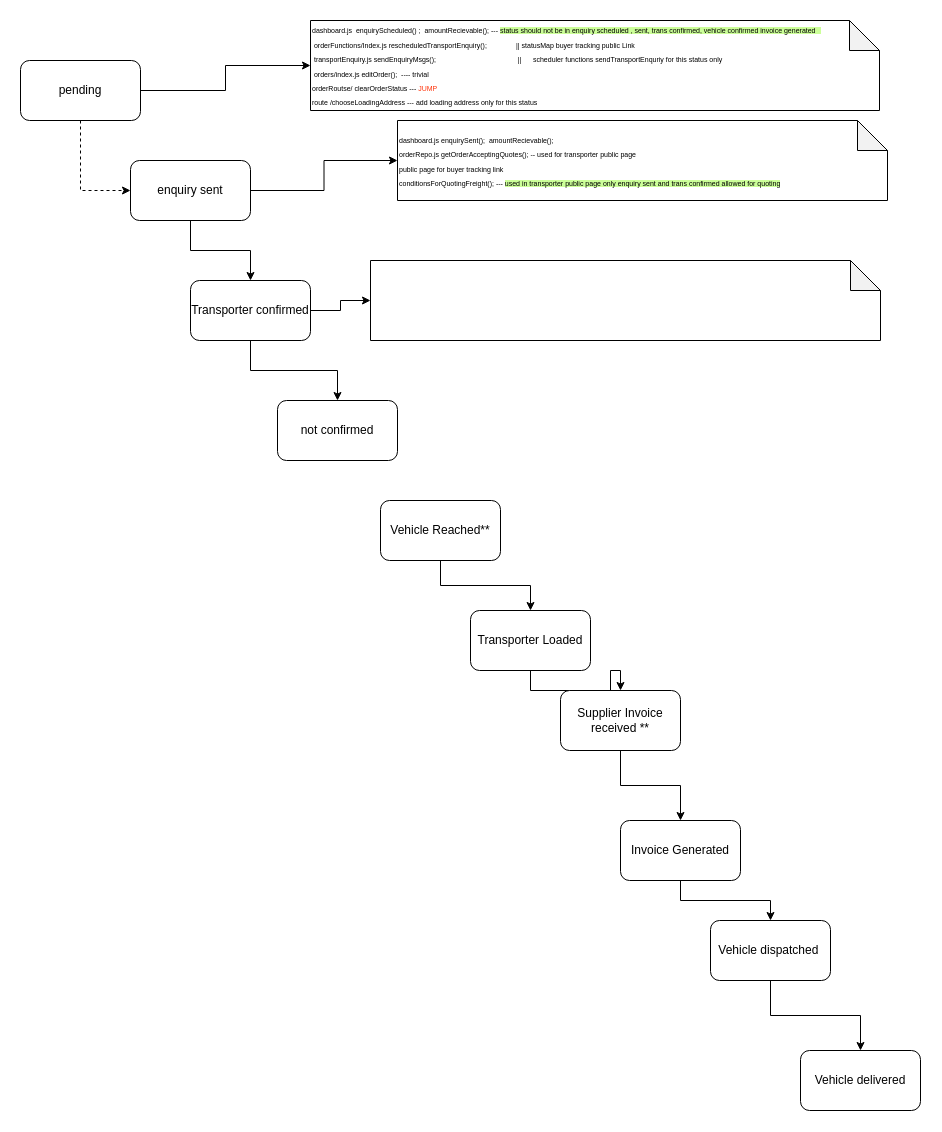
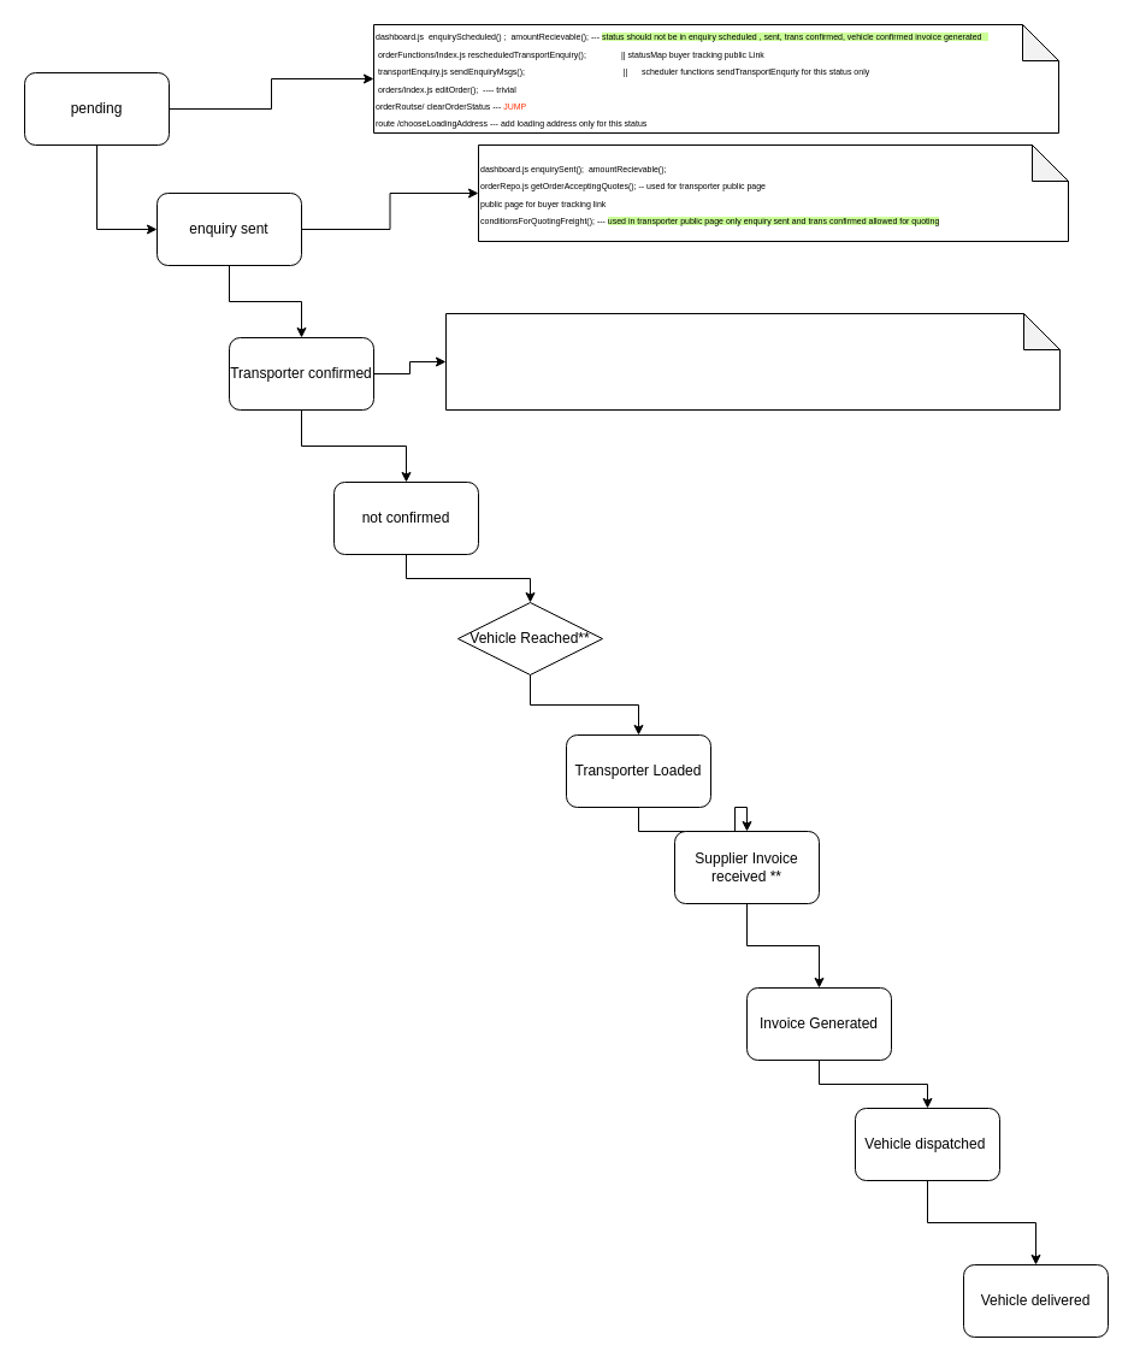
- <mxCell id="2" style="edgeStyle=orthogonalEdgeStyle;rounded=0;orthogonalLoop=1;jettySize=auto;html=1;entryX=0;entryY=0.5;entryDx=0;entryDy=0;dashed=1;" parent="1" source="4" target="7" edge="1"><mxGeometry relative="1" as="geometry" /></mxCell>
+ <mxCell id="2" style="edgeStyle=orthogonalEdgeStyle;rounded=0;orthogonalLoop=1;jettySize=auto;html=1;entryX=0;entryY=0.5;entryDx=0;entryDy=0;" parent="1" source="4" target="7" edge="1"><mxGeometry relative="1" as="geometry" /></mxCell>
+ <mxCell id="11" style="edgeStyle=orthogonalEdgeStyle;rounded=0;orthogonalLoop=1;jettySize=auto;html=1;" parent="1" source="12" target="14" edge="1"><mxGeometry relative="1" as="geometry" /></mxCell>
- <mxCell id="14" value="Vehicle Reached**" style="rounded=1;whiteSpace=wrap;html=1;" parent="1" vertex="1"><mxGeometry x="380" y="500" width="120" height="60" as="geometry" /></mxCell>
+ <mxCell id="14" value="Vehicle Reached**" style="rhombus;whiteSpace=wrap;html=1;" parent="1" vertex="1"><mxGeometry x="380" y="500" width="120" height="60" as="geometry" /></mxCell>
